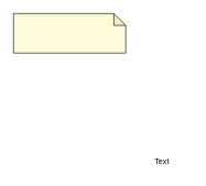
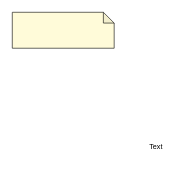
- <mxCell id="3" value="Text" style="text;html=1;strokeColor=none;fillColor=none;align=center;verticalAlign=middle;whiteSpace=wrap;rounded=0;" vertex="1" parent="1"><mxGeometry x="215" y="230" width="60" height="30" as="geometry" /></mxCell>
+ <mxCell id="3" value="Text" style="text;html=1;strokeColor=none;fillColor=none;align=center;verticalAlign=middle;whiteSpace=wrap;rounded=0;" vertex="1" parent="1"><mxGeometry x="230" y="230" width="60" height="30" as="geometry" /></mxCell>
